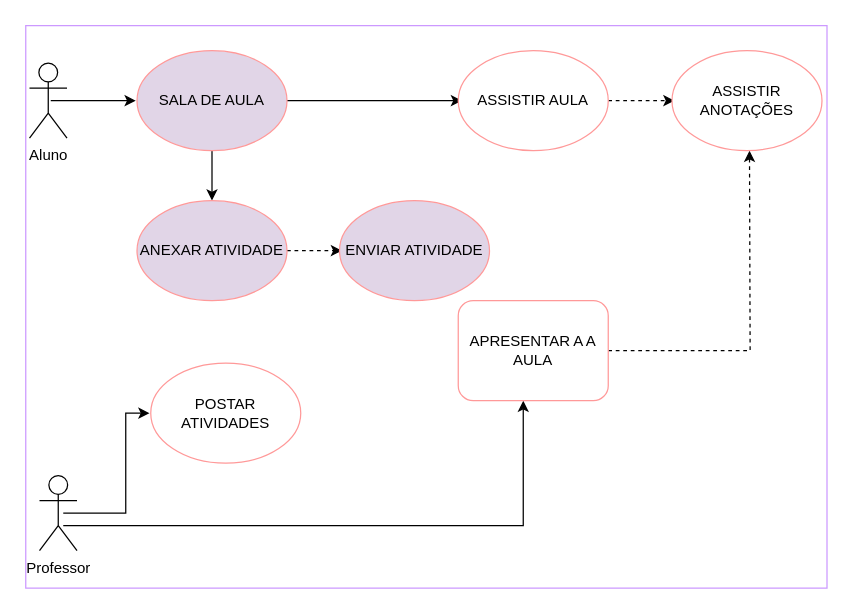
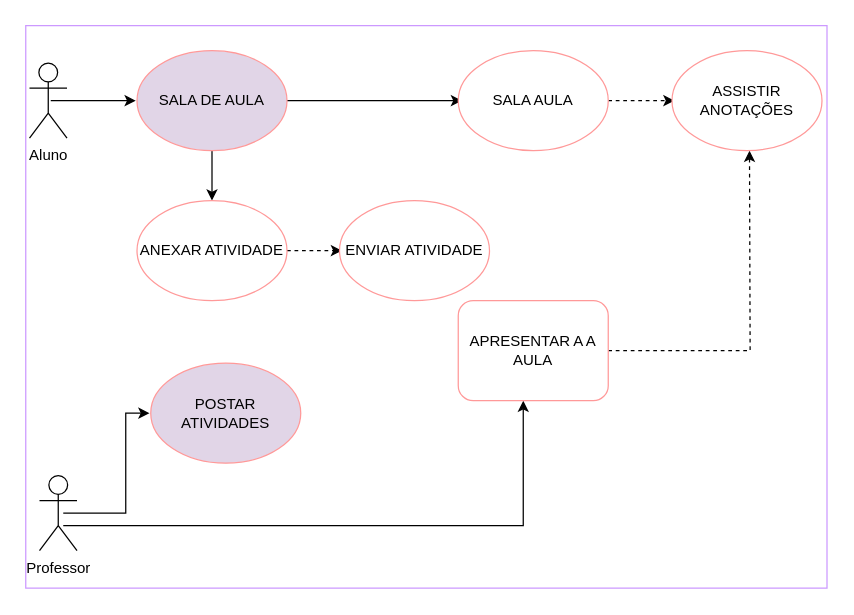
- <mxCell id="10" value="&lt;font style=&quot;font-size: 12px&quot;&gt;ASSISTIR AULA&lt;/font&gt;" style="ellipse;whiteSpace=wrap;html=1;strokeColor=#FF9999;" parent="1" vertex="1"><mxGeometry x="366" y="40" width="120" height="80" as="geometry" /></mxCell>
+ <mxCell id="10" value="&lt;font style=&quot;font-size: 12px&quot;&gt;SALA AULA&lt;/font&gt;" style="ellipse;whiteSpace=wrap;html=1;strokeColor=#FF9999;" parent="1" vertex="1"><mxGeometry x="366" y="40" width="120" height="80" as="geometry" /></mxCell>
- <mxCell id="17" value="&lt;font style=&quot;font-size: 12px&quot;&gt;ANEXAR ATIVIDADE&lt;/font&gt;" style="ellipse;whiteSpace=wrap;html=1;strokeColor=#FF9999;fillColor=#e1d5e7;" parent="1" vertex="1"><mxGeometry x="109" y="160" width="120" height="80" as="geometry" /></mxCell>
+ <mxCell id="17" value="&lt;font style=&quot;font-size: 12px&quot;&gt;ANEXAR ATIVIDADE&lt;/font&gt;" style="ellipse;whiteSpace=wrap;html=1;strokeColor=#FF9999;" parent="1" vertex="1"><mxGeometry x="109" y="160" width="120" height="80" as="geometry" /></mxCell>
- <mxCell id="19" value="ENVIAR ATIVIDADE" style="ellipse;whiteSpace=wrap;html=1;strokeColor=#FF9999;fillColor=#e1d5e7;" parent="1" vertex="1"><mxGeometry x="271" y="160" width="120" height="80" as="geometry" /></mxCell>
+ <mxCell id="19" value="ENVIAR ATIVIDADE" style="ellipse;whiteSpace=wrap;html=1;strokeColor=#FF9999;" parent="1" vertex="1"><mxGeometry x="271" y="160" width="120" height="80" as="geometry" /></mxCell>
- <mxCell id="15" value="POSTAR ATIVIDADES" style="ellipse;whiteSpace=wrap;html=1;strokeColor=#FF9999;" parent="1" vertex="1"><mxGeometry x="120" y="290" width="120" height="80" as="geometry" /></mxCell>
+ <mxCell id="15" value="POSTAR ATIVIDADES" style="ellipse;whiteSpace=wrap;html=1;strokeColor=#FF9999;fillColor=#e1d5e7;" parent="1" vertex="1"><mxGeometry x="120" y="290" width="120" height="80" as="geometry" /></mxCell>
